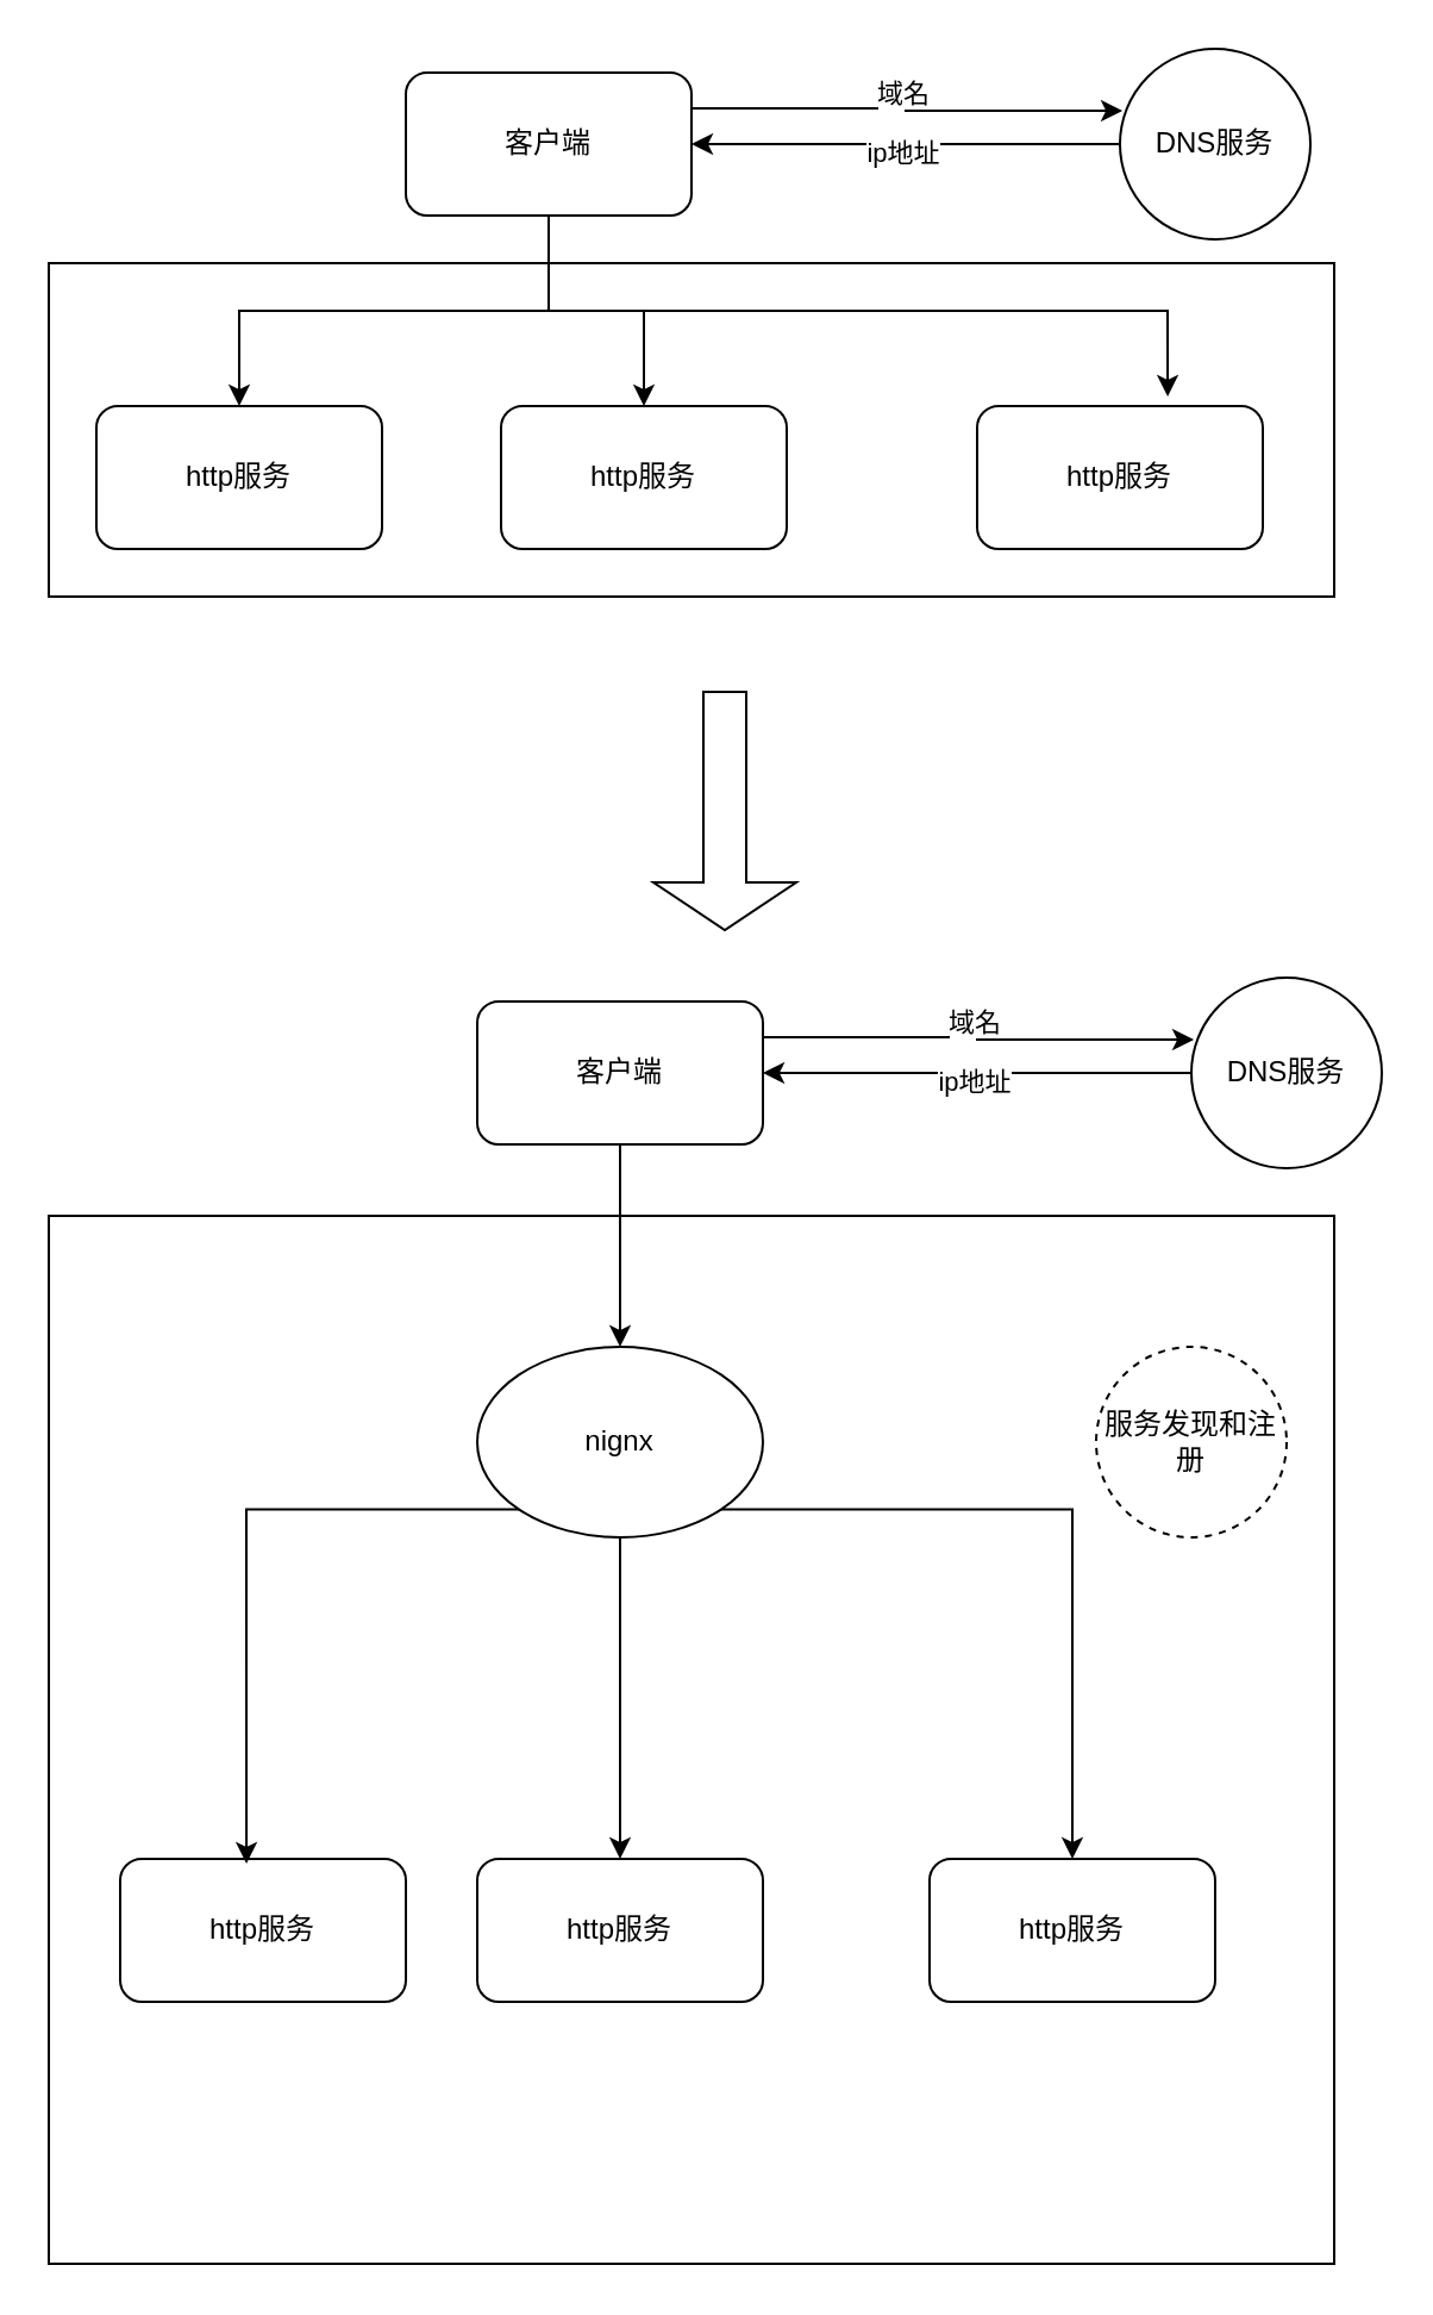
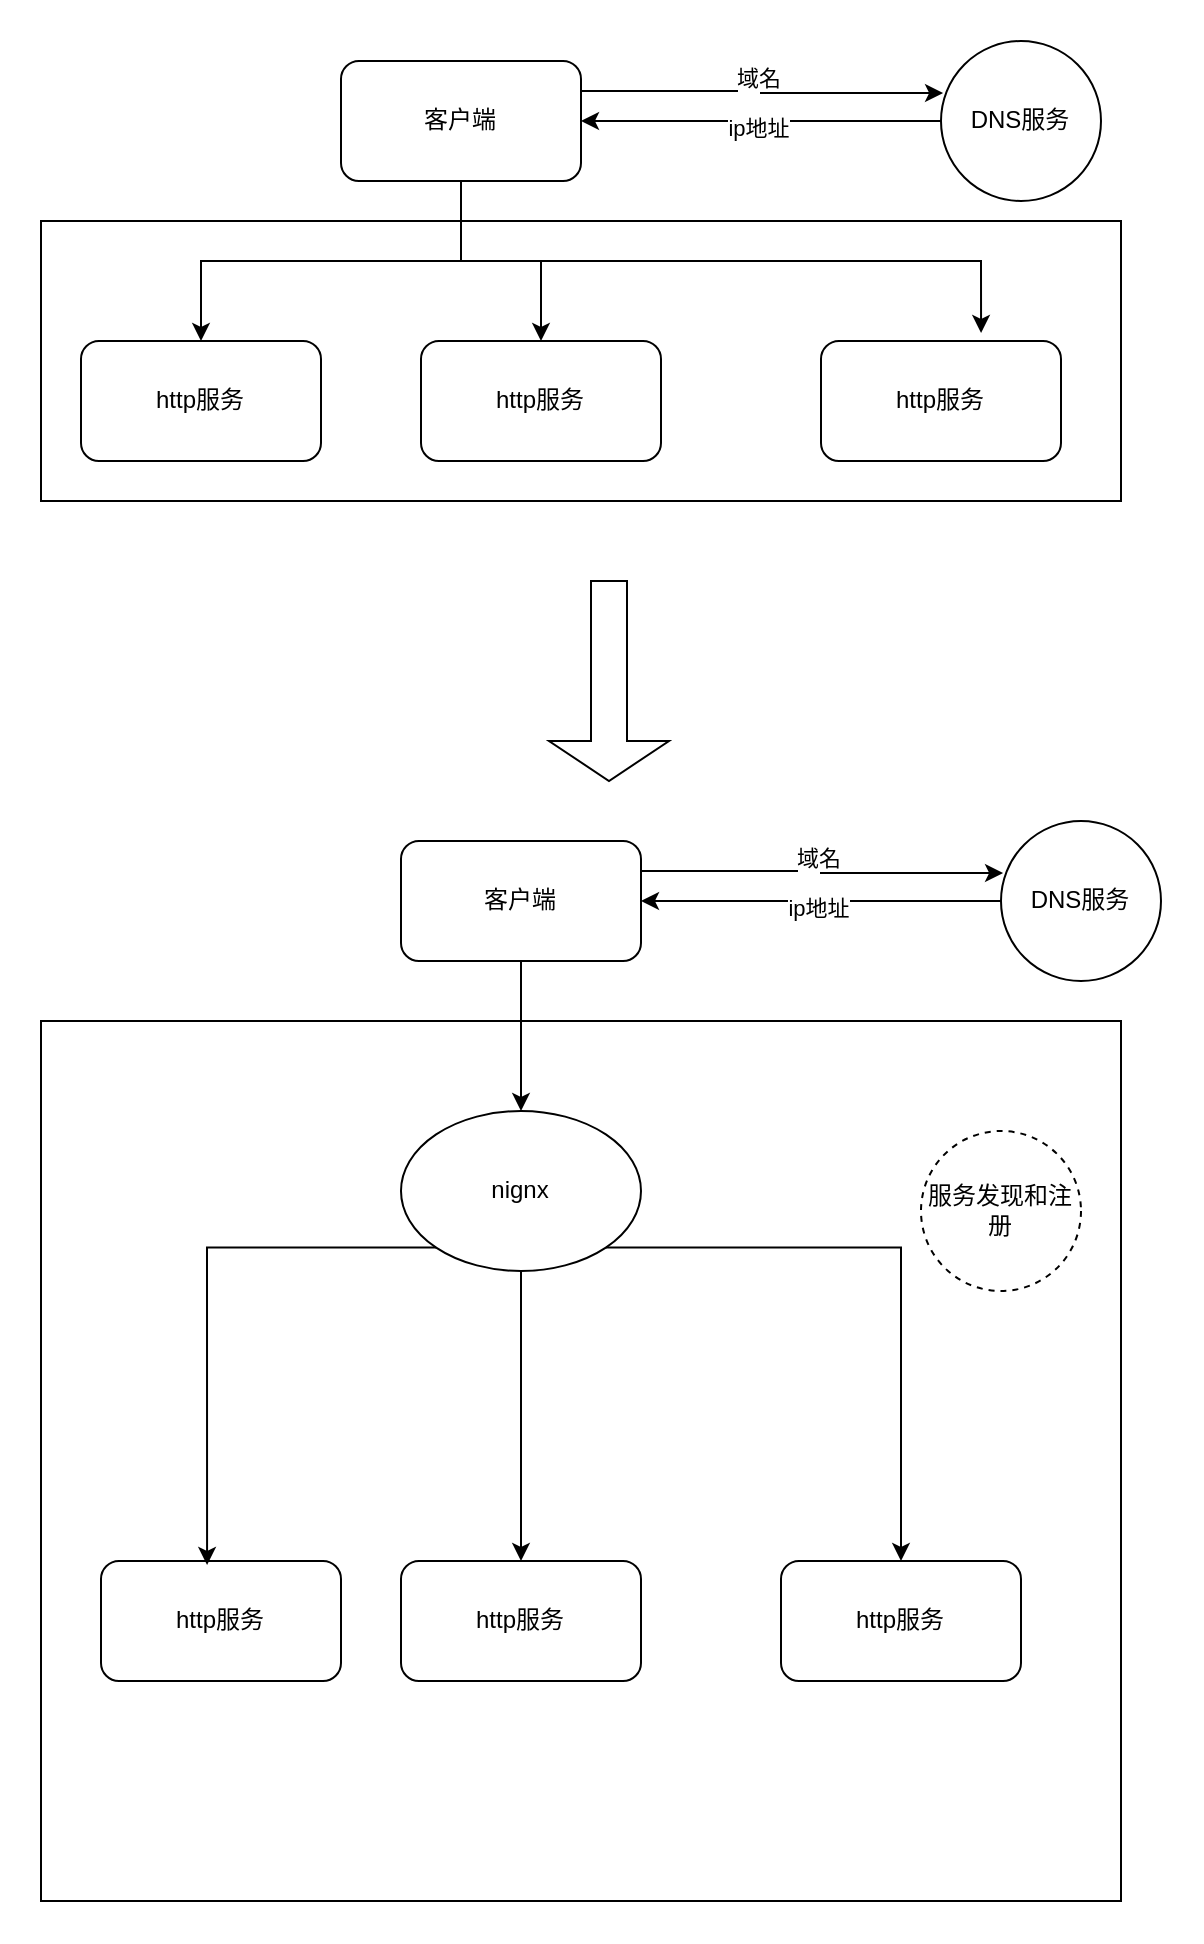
- <mxCell id="31" value="nignx" style="ellipse;whiteSpace=wrap;html=1;" vertex="1" parent="1"><mxGeometry x="200" y="565" width="120" height="80" as="geometry" /></mxCell>
+ <mxCell id="31" value="nignx" style="ellipse;whiteSpace=wrap;html=1;" vertex="1" parent="1"><mxGeometry x="200" y="555" width="120" height="80" as="geometry" /></mxCell>
